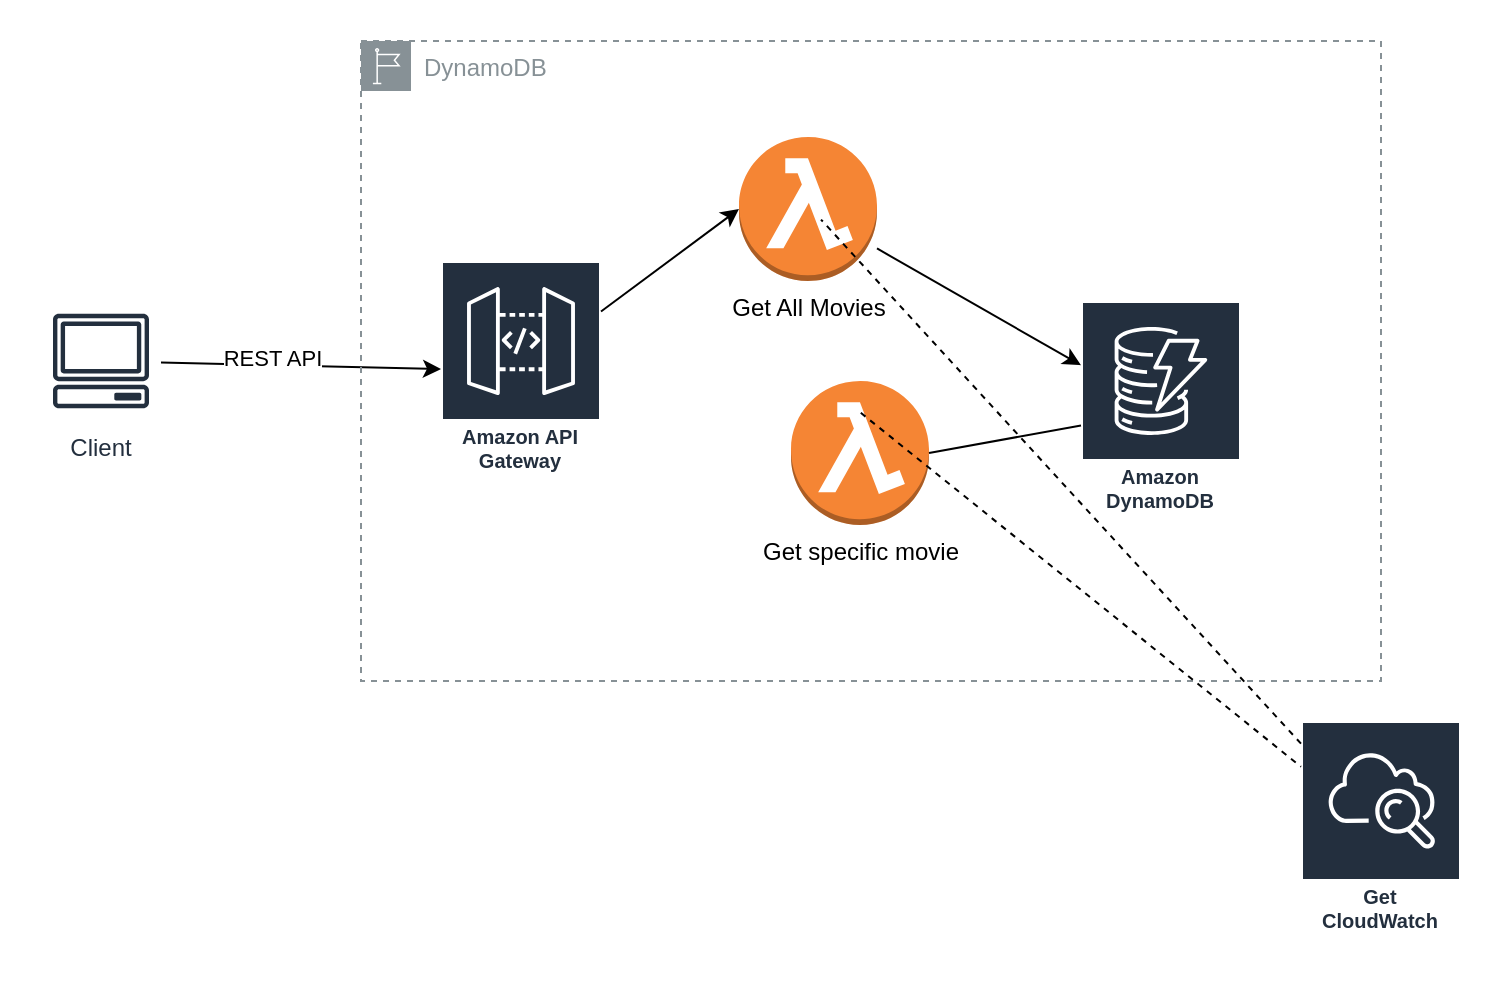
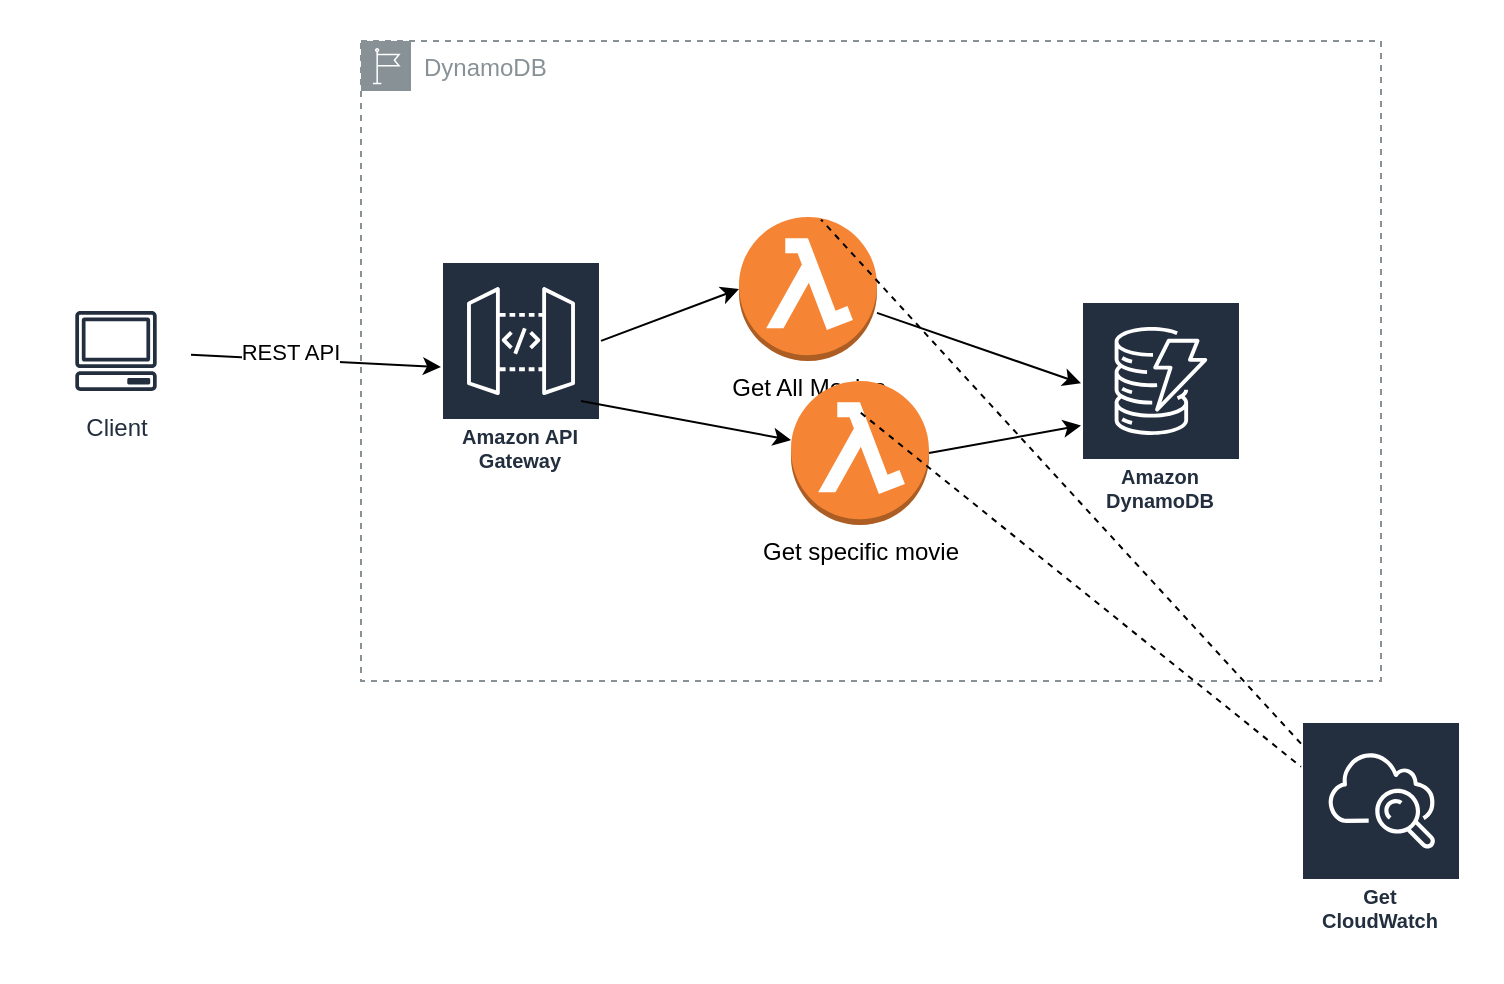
- <mxCell id="4" value="Get All Movies" style="outlineConnect=0;dashed=0;verticalLabelPosition=bottom;verticalAlign=top;align=center;html=1;shape=mxgraph.aws3.lambda_function;fillColor=#F58534;gradientColor=none;" vertex="1" parent="1"><mxGeometry x="369" y="68" width="69" height="72" as="geometry" /></mxCell>
+ <mxCell id="4" value="Get All Movies" style="outlineConnect=0;dashed=0;verticalLabelPosition=bottom;verticalAlign=top;align=center;html=1;shape=mxgraph.aws3.lambda_function;fillColor=#F58534;gradientColor=none;" vertex="1" parent="1"><mxGeometry x="369" y="108" width="69" height="72" as="geometry" /></mxCell>
- <mxCell id="3" value="Client" style="sketch=0;outlineConnect=0;fontColor=#232F3E;gradientColor=none;strokeColor=#232F3E;fillColor=#ffffff;dashed=0;verticalLabelPosition=bottom;verticalAlign=top;align=center;html=1;fontSize=12;fontStyle=0;aspect=fixed;shape=mxgraph.aws4.resourceIcon;resIcon=mxgraph.aws4.client;" vertex="1" parent="1"><mxGeometry x="20" y="150" width="60" height="60" as="geometry" /></mxCell>
+ <mxCell id="3" value="Client" style="sketch=0;outlineConnect=0;fontColor=#232F3E;gradientColor=none;strokeColor=#232F3E;fillColor=#ffffff;dashed=0;verticalLabelPosition=bottom;verticalAlign=top;align=center;html=1;fontSize=12;fontStyle=0;aspect=fixed;shape=mxgraph.aws4.resourceIcon;resIcon=mxgraph.aws4.client;" vertex="1" parent="1"><mxGeometry x="20" y="150" width="75" height="50" as="geometry" /></mxCell>
+ <mxCell id="10" value="" style="endArrow=classic;html=1;rounded=0;exitX=0.875;exitY=0.636;exitDx=0;exitDy=0;exitPerimeter=0;" edge="1" parent="1" source="2" target="5"><mxGeometry width="50" height="50" relative="1" as="geometry"><mxPoint x="130" y="60" as="sourcePoint" /><mxPoint x="180" y="10" as="targetPoint" /></mxGeometry></mxCell>
- <mxCell id="11" value="" style="endArrow=none;html=1;rounded=0;exitX=1;exitY=0.5;exitDx=0;exitDy=0;exitPerimeter=0;" edge="1" parent="1" source="5" target="6"><mxGeometry width="50" height="50" relative="1" as="geometry"><mxPoint x="130" y="60" as="sourcePoint" /><mxPoint x="530" y="200" as="targetPoint" /></mxGeometry></mxCell>
+ <mxCell id="11" value="" style="endArrow=classic;html=1;rounded=0;exitX=1;exitY=0.5;exitDx=0;exitDy=0;exitPerimeter=0;" edge="1" parent="1" source="5" target="6"><mxGeometry width="50" height="50" relative="1" as="geometry"><mxPoint x="130" y="60" as="sourcePoint" /><mxPoint x="530" y="200" as="targetPoint" /></mxGeometry></mxCell>
